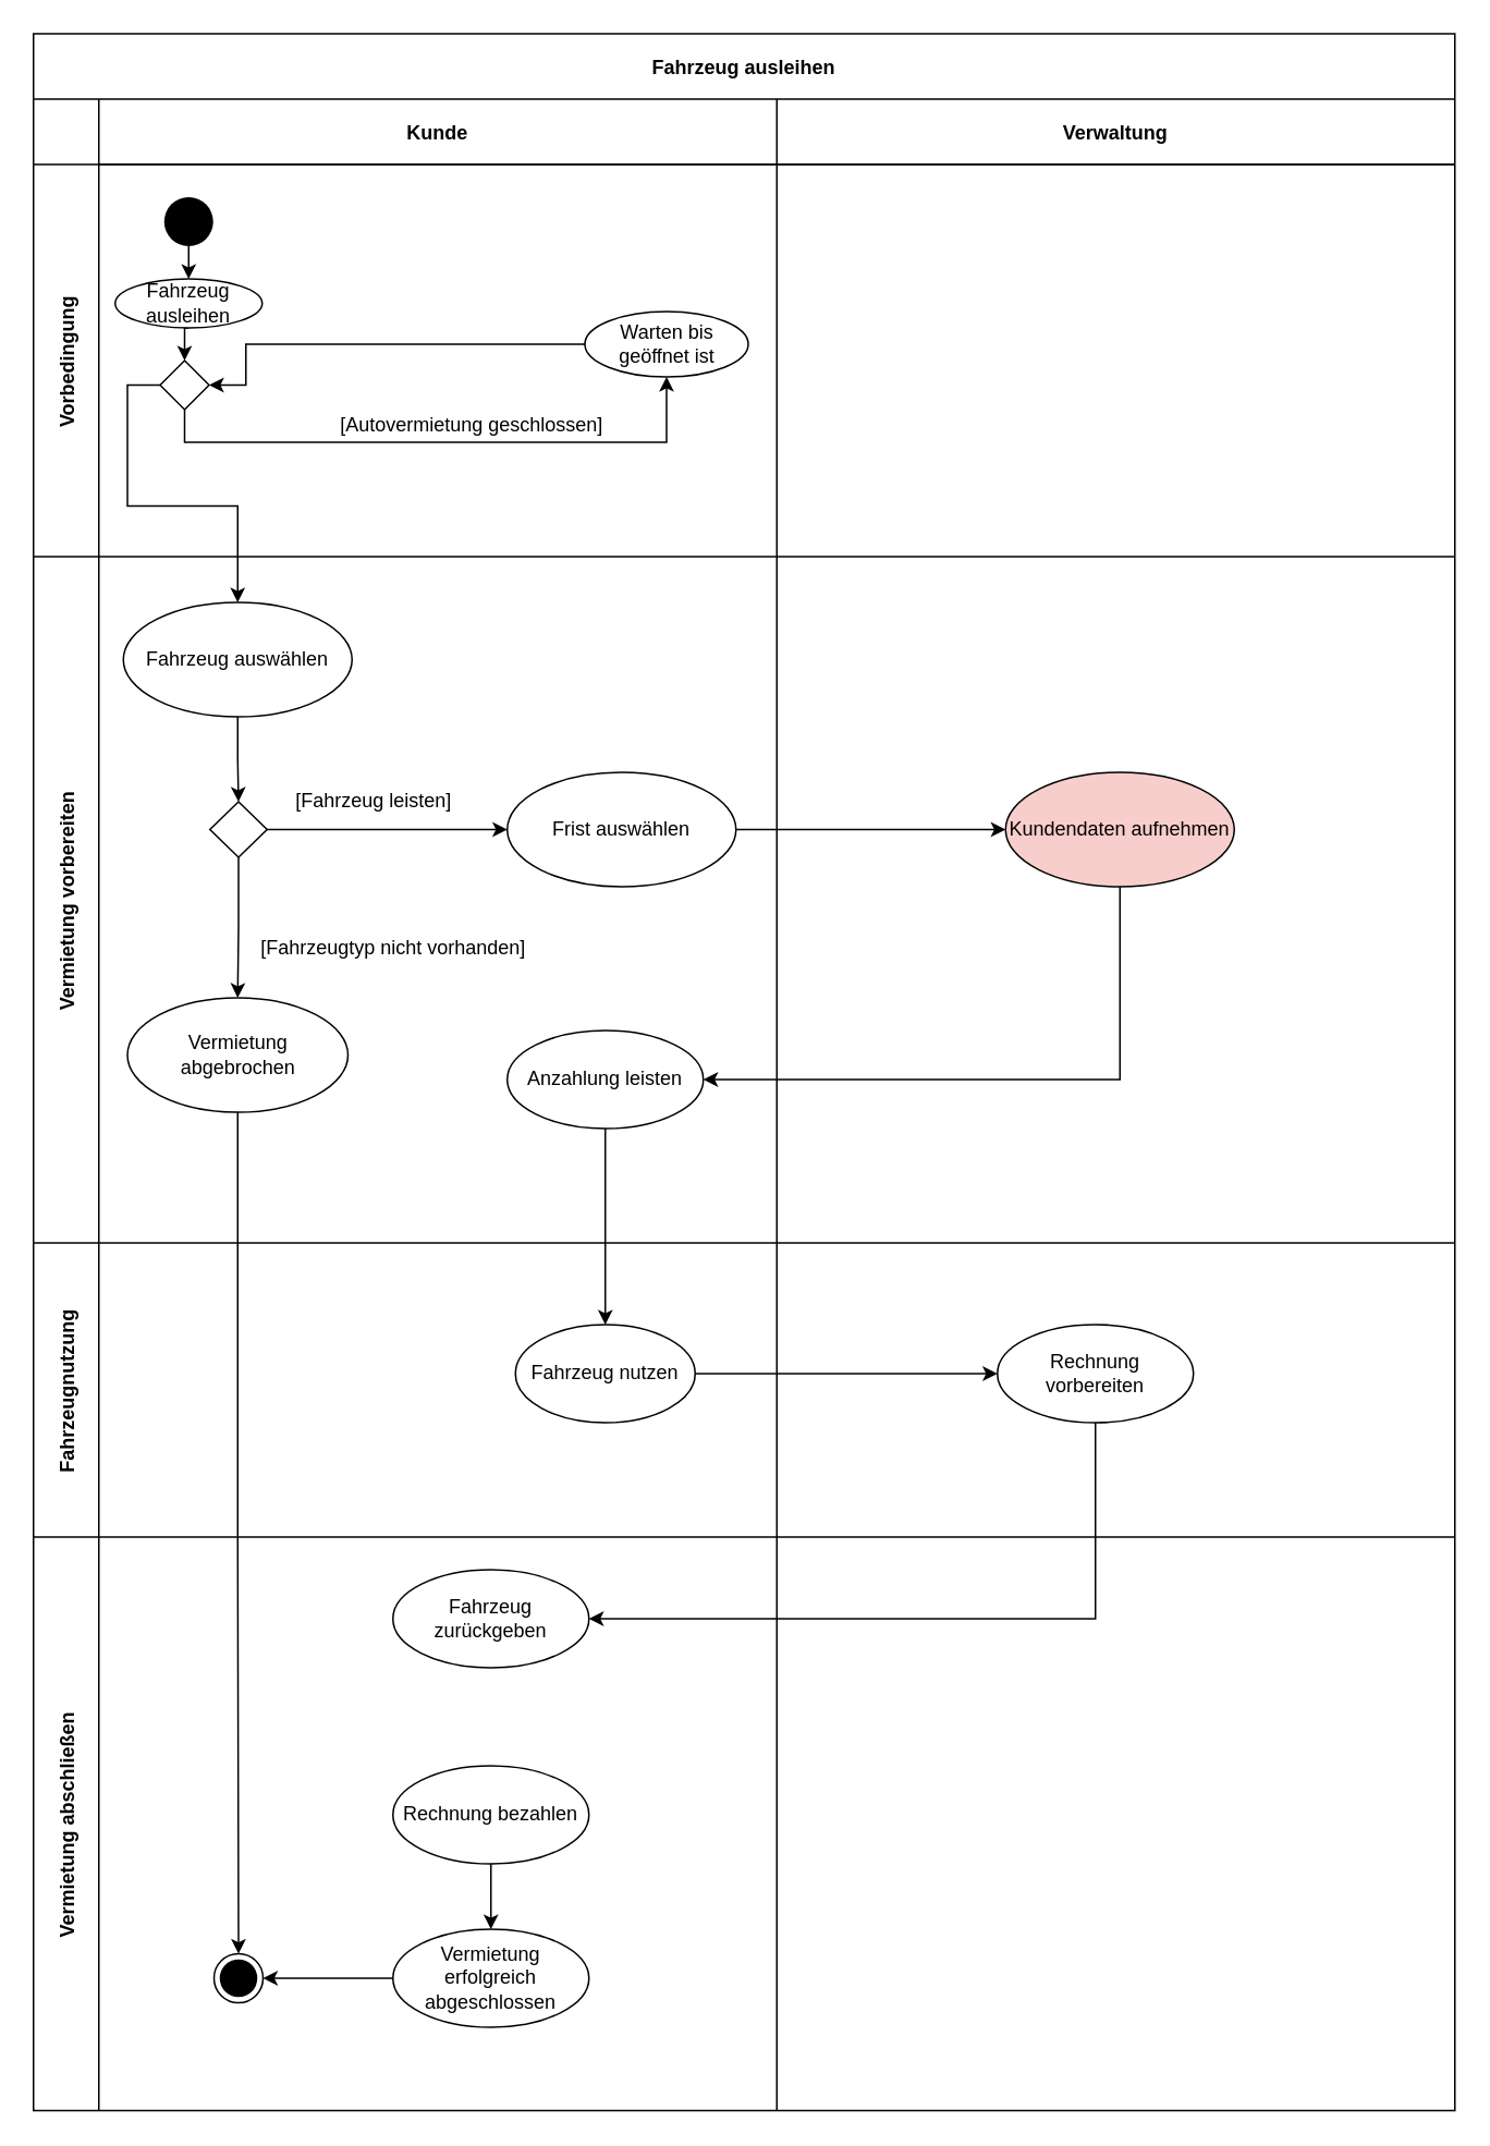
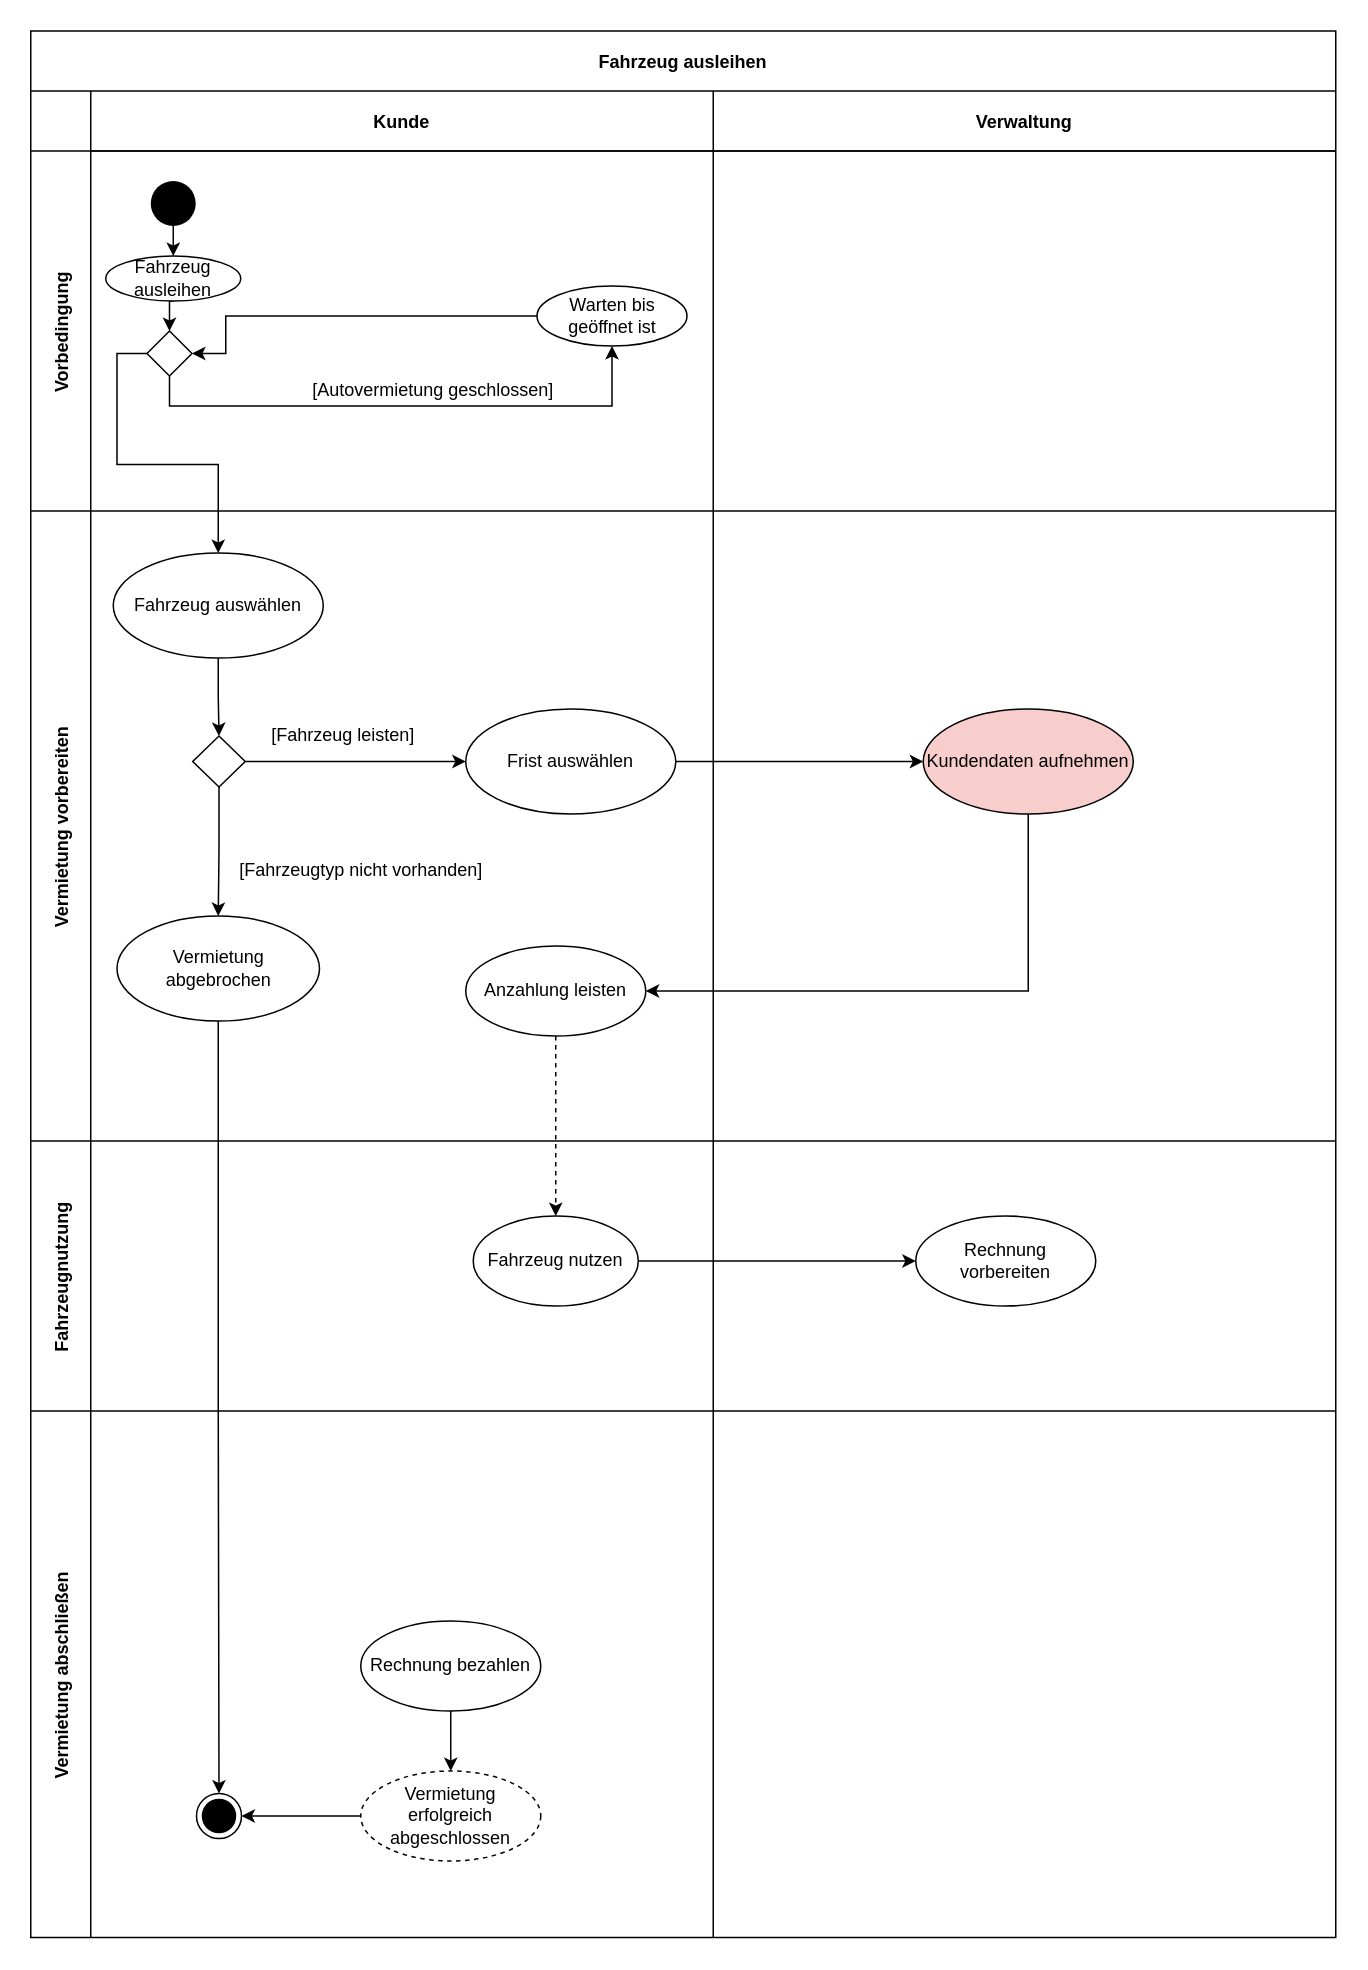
- <mxCell id="47" style="edgeStyle=orthogonalEdgeStyle;rounded=0;orthogonalLoop=1;jettySize=auto;html=1;exitX=0.5;exitY=1;exitDx=0;exitDy=0;" edge="1" parent="2" source="29" target="36"><mxGeometry relative="1" as="geometry" /></mxCell>
+ <mxCell id="47" style="edgeStyle=orthogonalEdgeStyle;rounded=0;orthogonalLoop=1;jettySize=auto;html=1;exitX=0.5;exitY=1;exitDx=0;exitDy=0;dashed=1;" edge="1" parent="2" source="29" target="36"><mxGeometry relative="1" as="geometry" /></mxCell>
- <mxCell id="40" value="Fahrzeug zurückgeben" style="ellipse;whiteSpace=wrap;html=1;strokeColor=#000000;" vertex="1" parent="39"><mxGeometry x="180" y="20" width="120" height="60" as="geometry" /></mxCell>
- <mxCell id="48" style="edgeStyle=orthogonalEdgeStyle;rounded=0;orthogonalLoop=1;jettySize=auto;html=1;exitX=0.5;exitY=1;exitDx=0;exitDy=0;entryX=1;entryY=0.5;entryDx=0;entryDy=0;" edge="1" parent="1" source="49" target="40"><mxGeometry relative="1" as="geometry" /></mxCell>
- <mxCell id="41" value="Vermietung erfolgreich abgeschlossen" style="ellipse;whiteSpace=wrap;html=1;strokeColor=#000000;" vertex="1" parent="39"><mxGeometry x="180" y="240" width="120" height="60" as="geometry" /></mxCell>
+ <mxCell id="41" value="Vermietung erfolgreich abgeschlossen" style="ellipse;whiteSpace=wrap;html=1;strokeColor=#000000;dashed=1;" vertex="1" parent="39"><mxGeometry x="180" y="240" width="120" height="60" as="geometry" /></mxCell>
